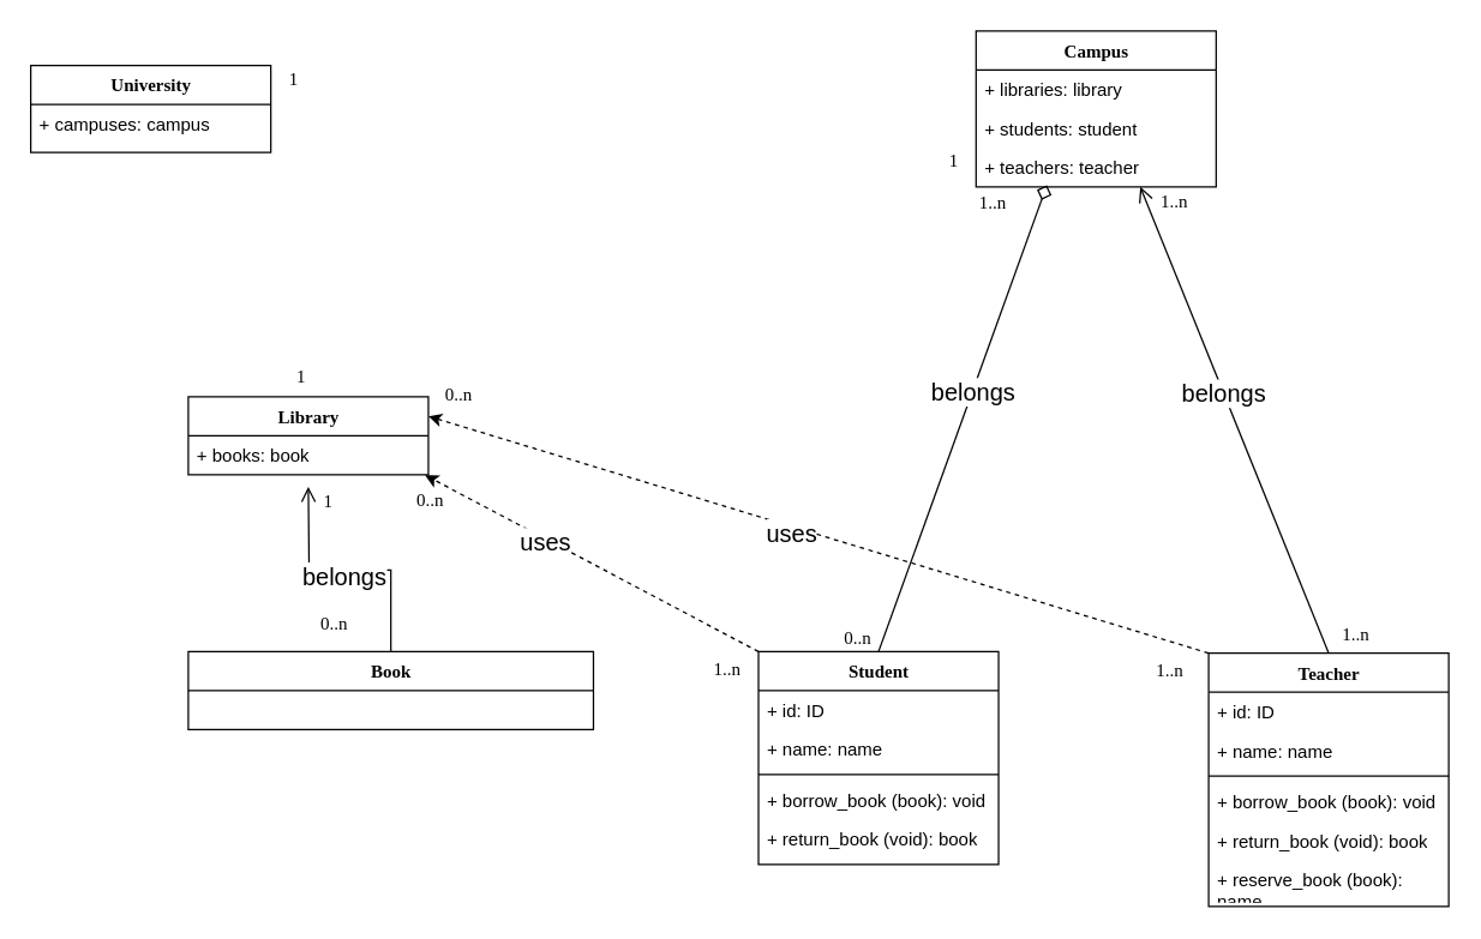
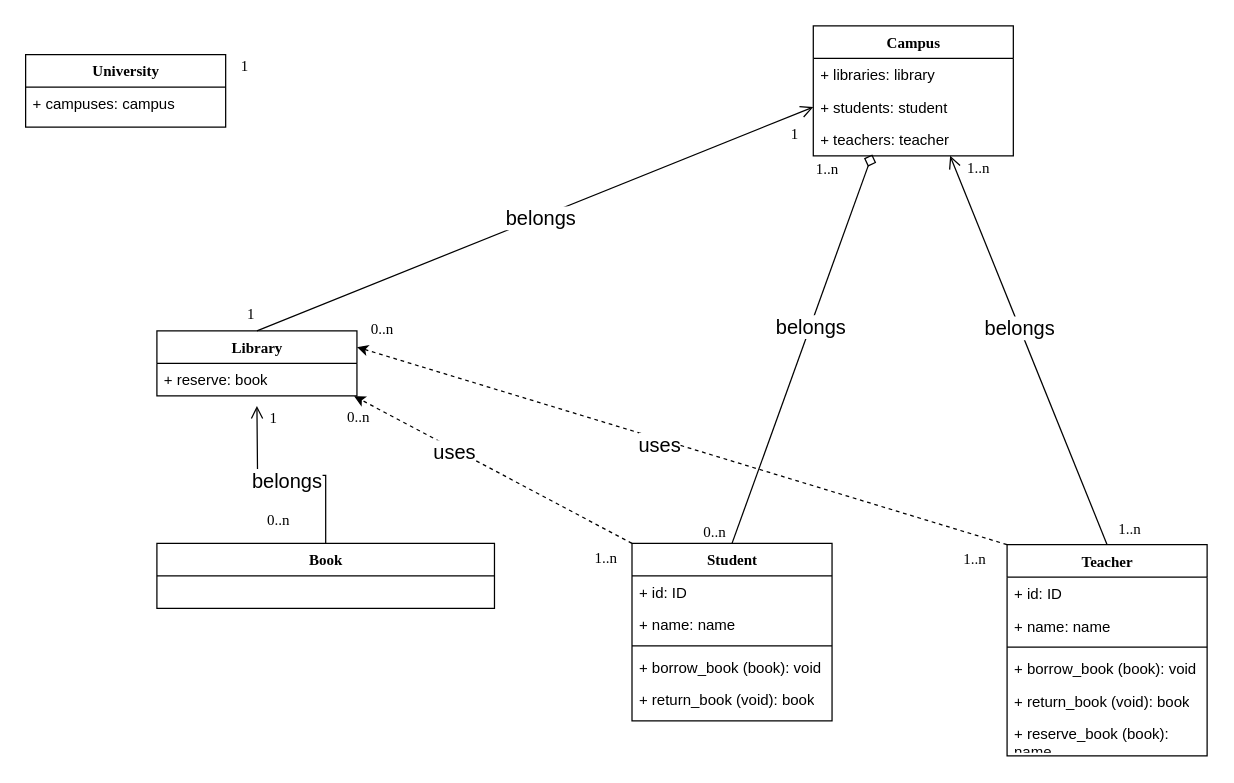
+ <mxCell id="23" style="rounded=0;orthogonalLoop=1;jettySize=auto;html=1;exitX=0.5;exitY=0;exitDx=0;exitDy=0;entryX=0;entryY=0.5;entryDx=0;entryDy=0;endArrow=open;endFill=0;endSize=8;startSize=16;" edge="1" parent="1" source="25" target="6"><mxGeometry relative="1" as="geometry" /></mxCell>
+ <mxCell id="24" value="&lt;font style=&quot;font-size: 16px;&quot;&gt;belongs&lt;/font&gt;" style="edgeLabel;html=1;align=center;verticalAlign=middle;resizable=0;points=[];" vertex="1" connectable="0" parent="23"><mxGeometry x="0.018" y="-1" relative="1" as="geometry"><mxPoint as="offset" /></mxGeometry></mxCell>
- <mxCell id="26" value="+ books: book" style="text;html=1;strokeColor=none;fillColor=none;align=left;verticalAlign=top;spacingLeft=4;spacingRight=4;whiteSpace=wrap;overflow=hidden;rotatable=0;points=[[0,0.5],[1,0.5]];portConstraint=eastwest;" parent="25" vertex="1"><mxGeometry y="26" width="160" height="26" as="geometry" /></mxCell>
+ <mxCell id="26" value="+ reserve: book" style="text;html=1;strokeColor=none;fillColor=none;align=left;verticalAlign=top;spacingLeft=4;spacingRight=4;whiteSpace=wrap;overflow=hidden;rotatable=0;points=[[0,0.5],[1,0.5]];portConstraint=eastwest;" parent="25" vertex="1"><mxGeometry y="26" width="160" height="26" as="geometry" /></mxCell>
